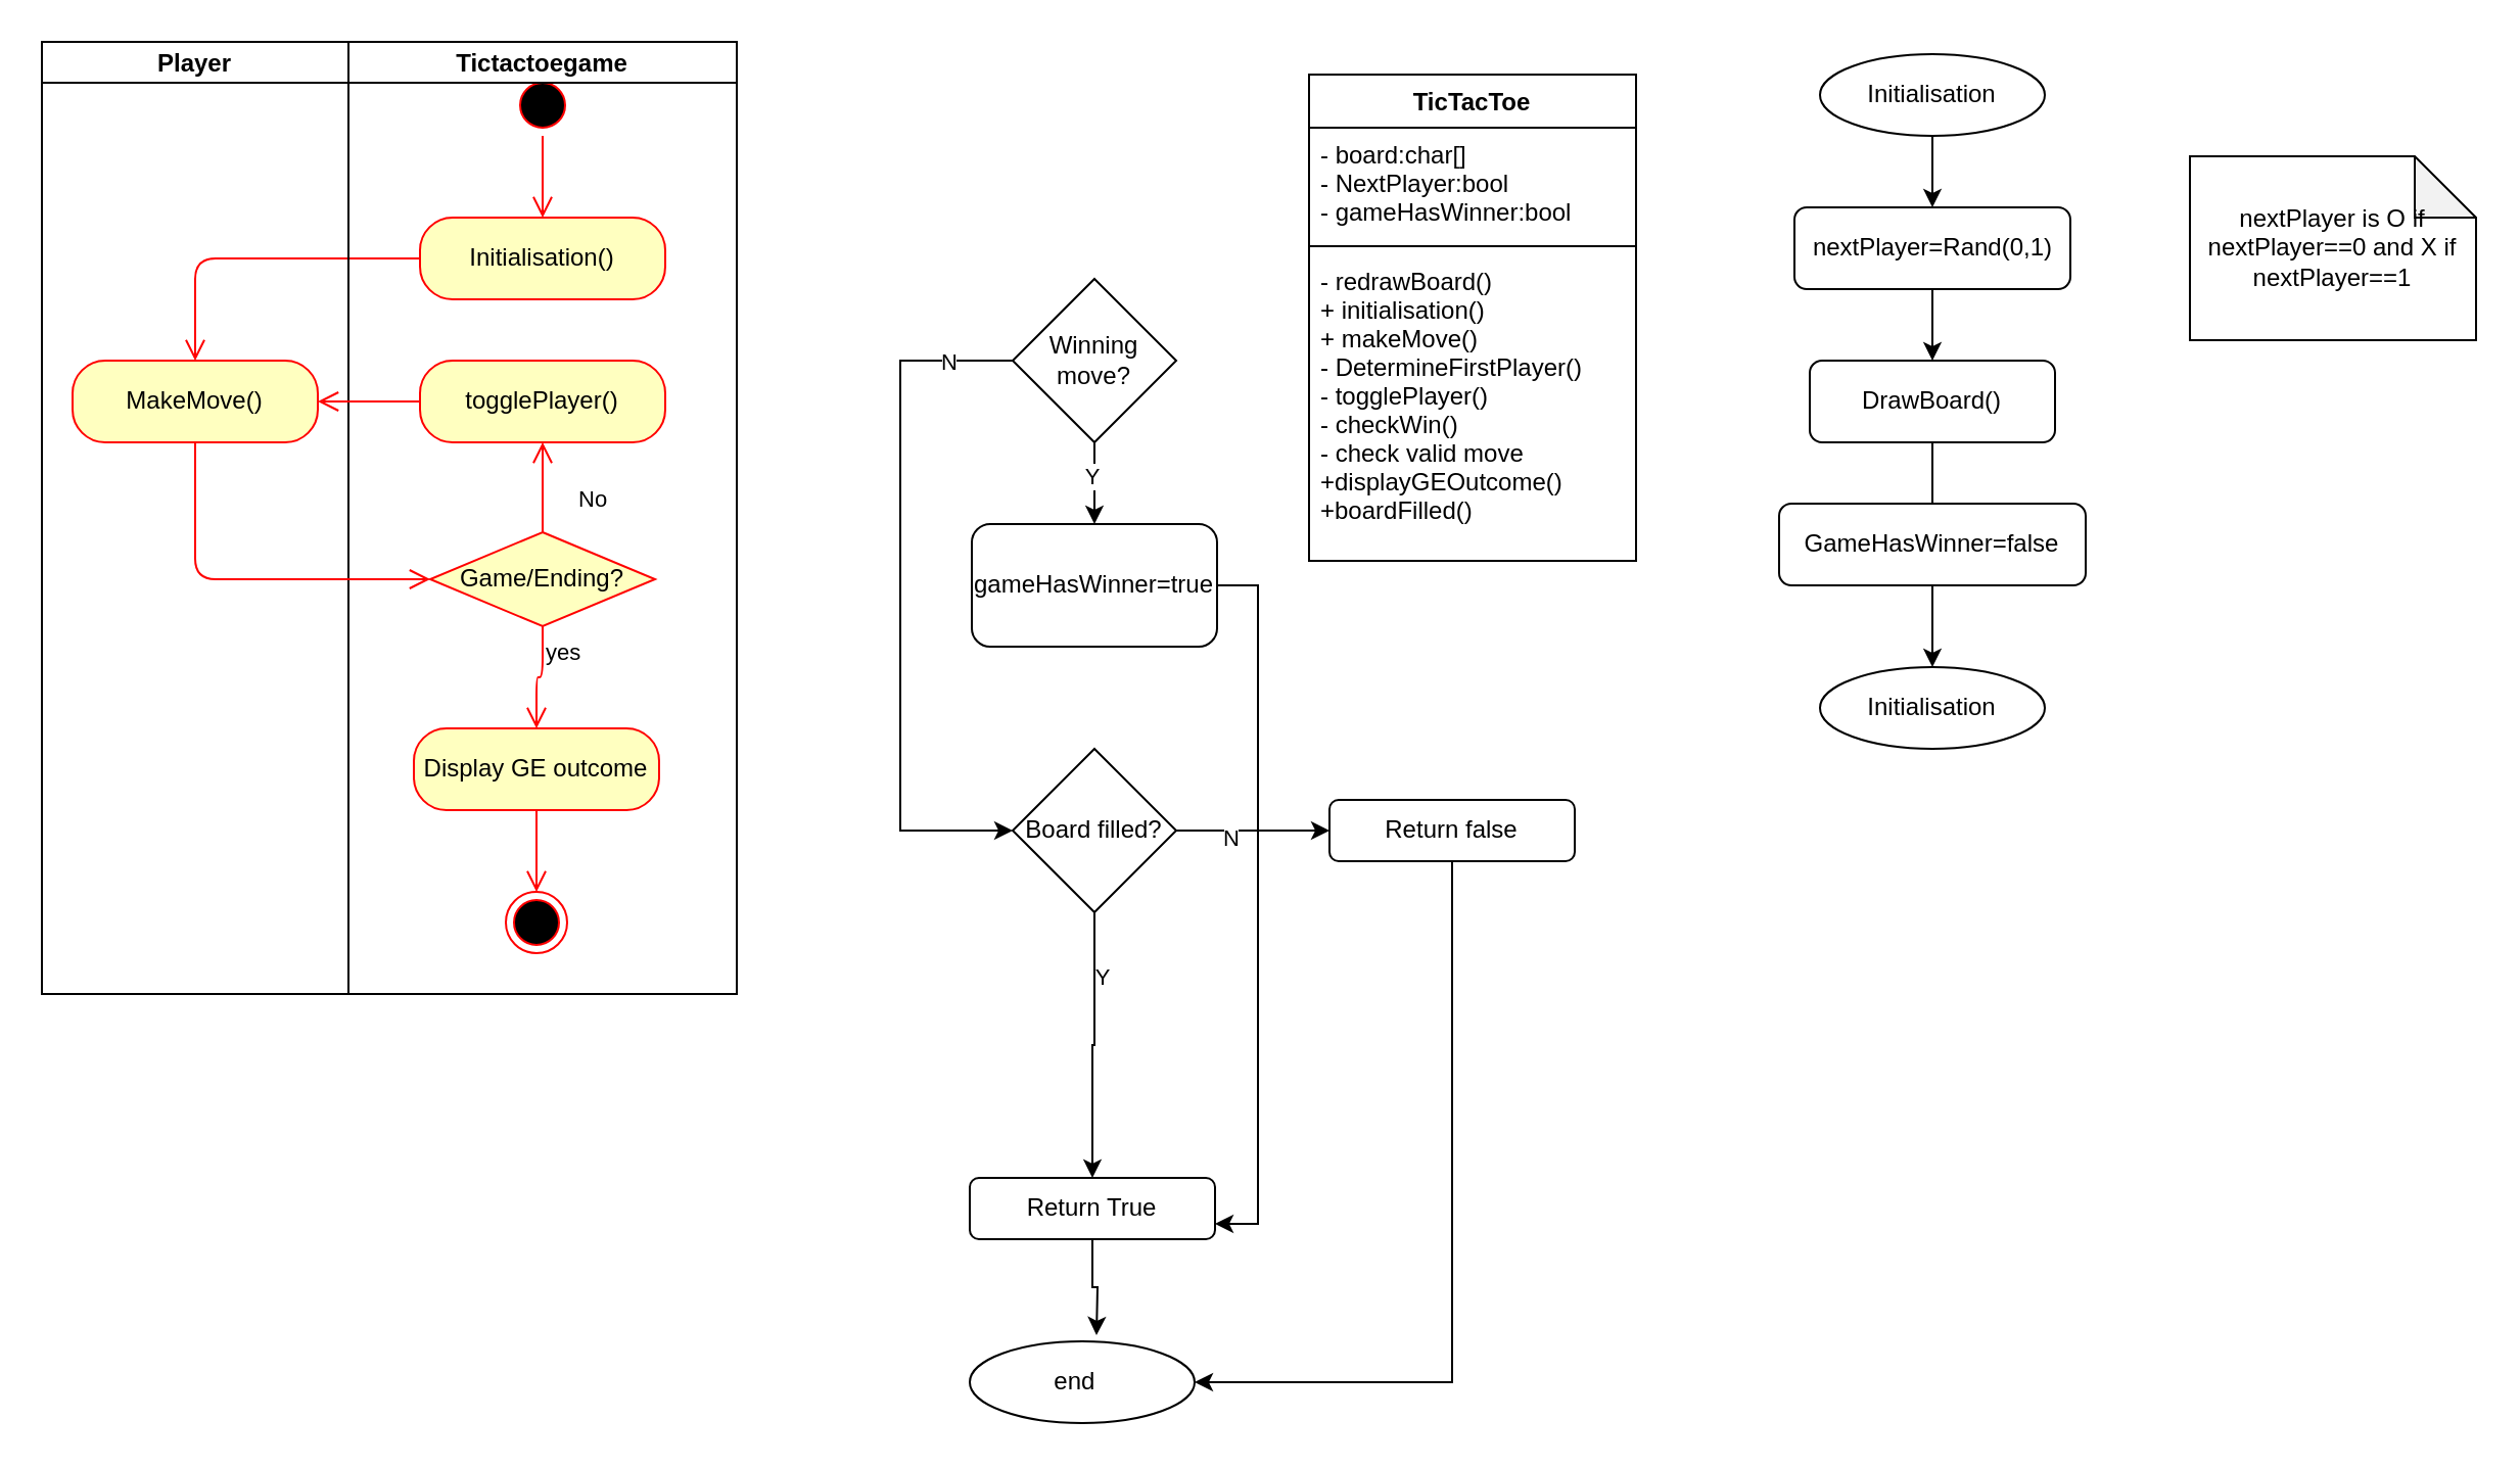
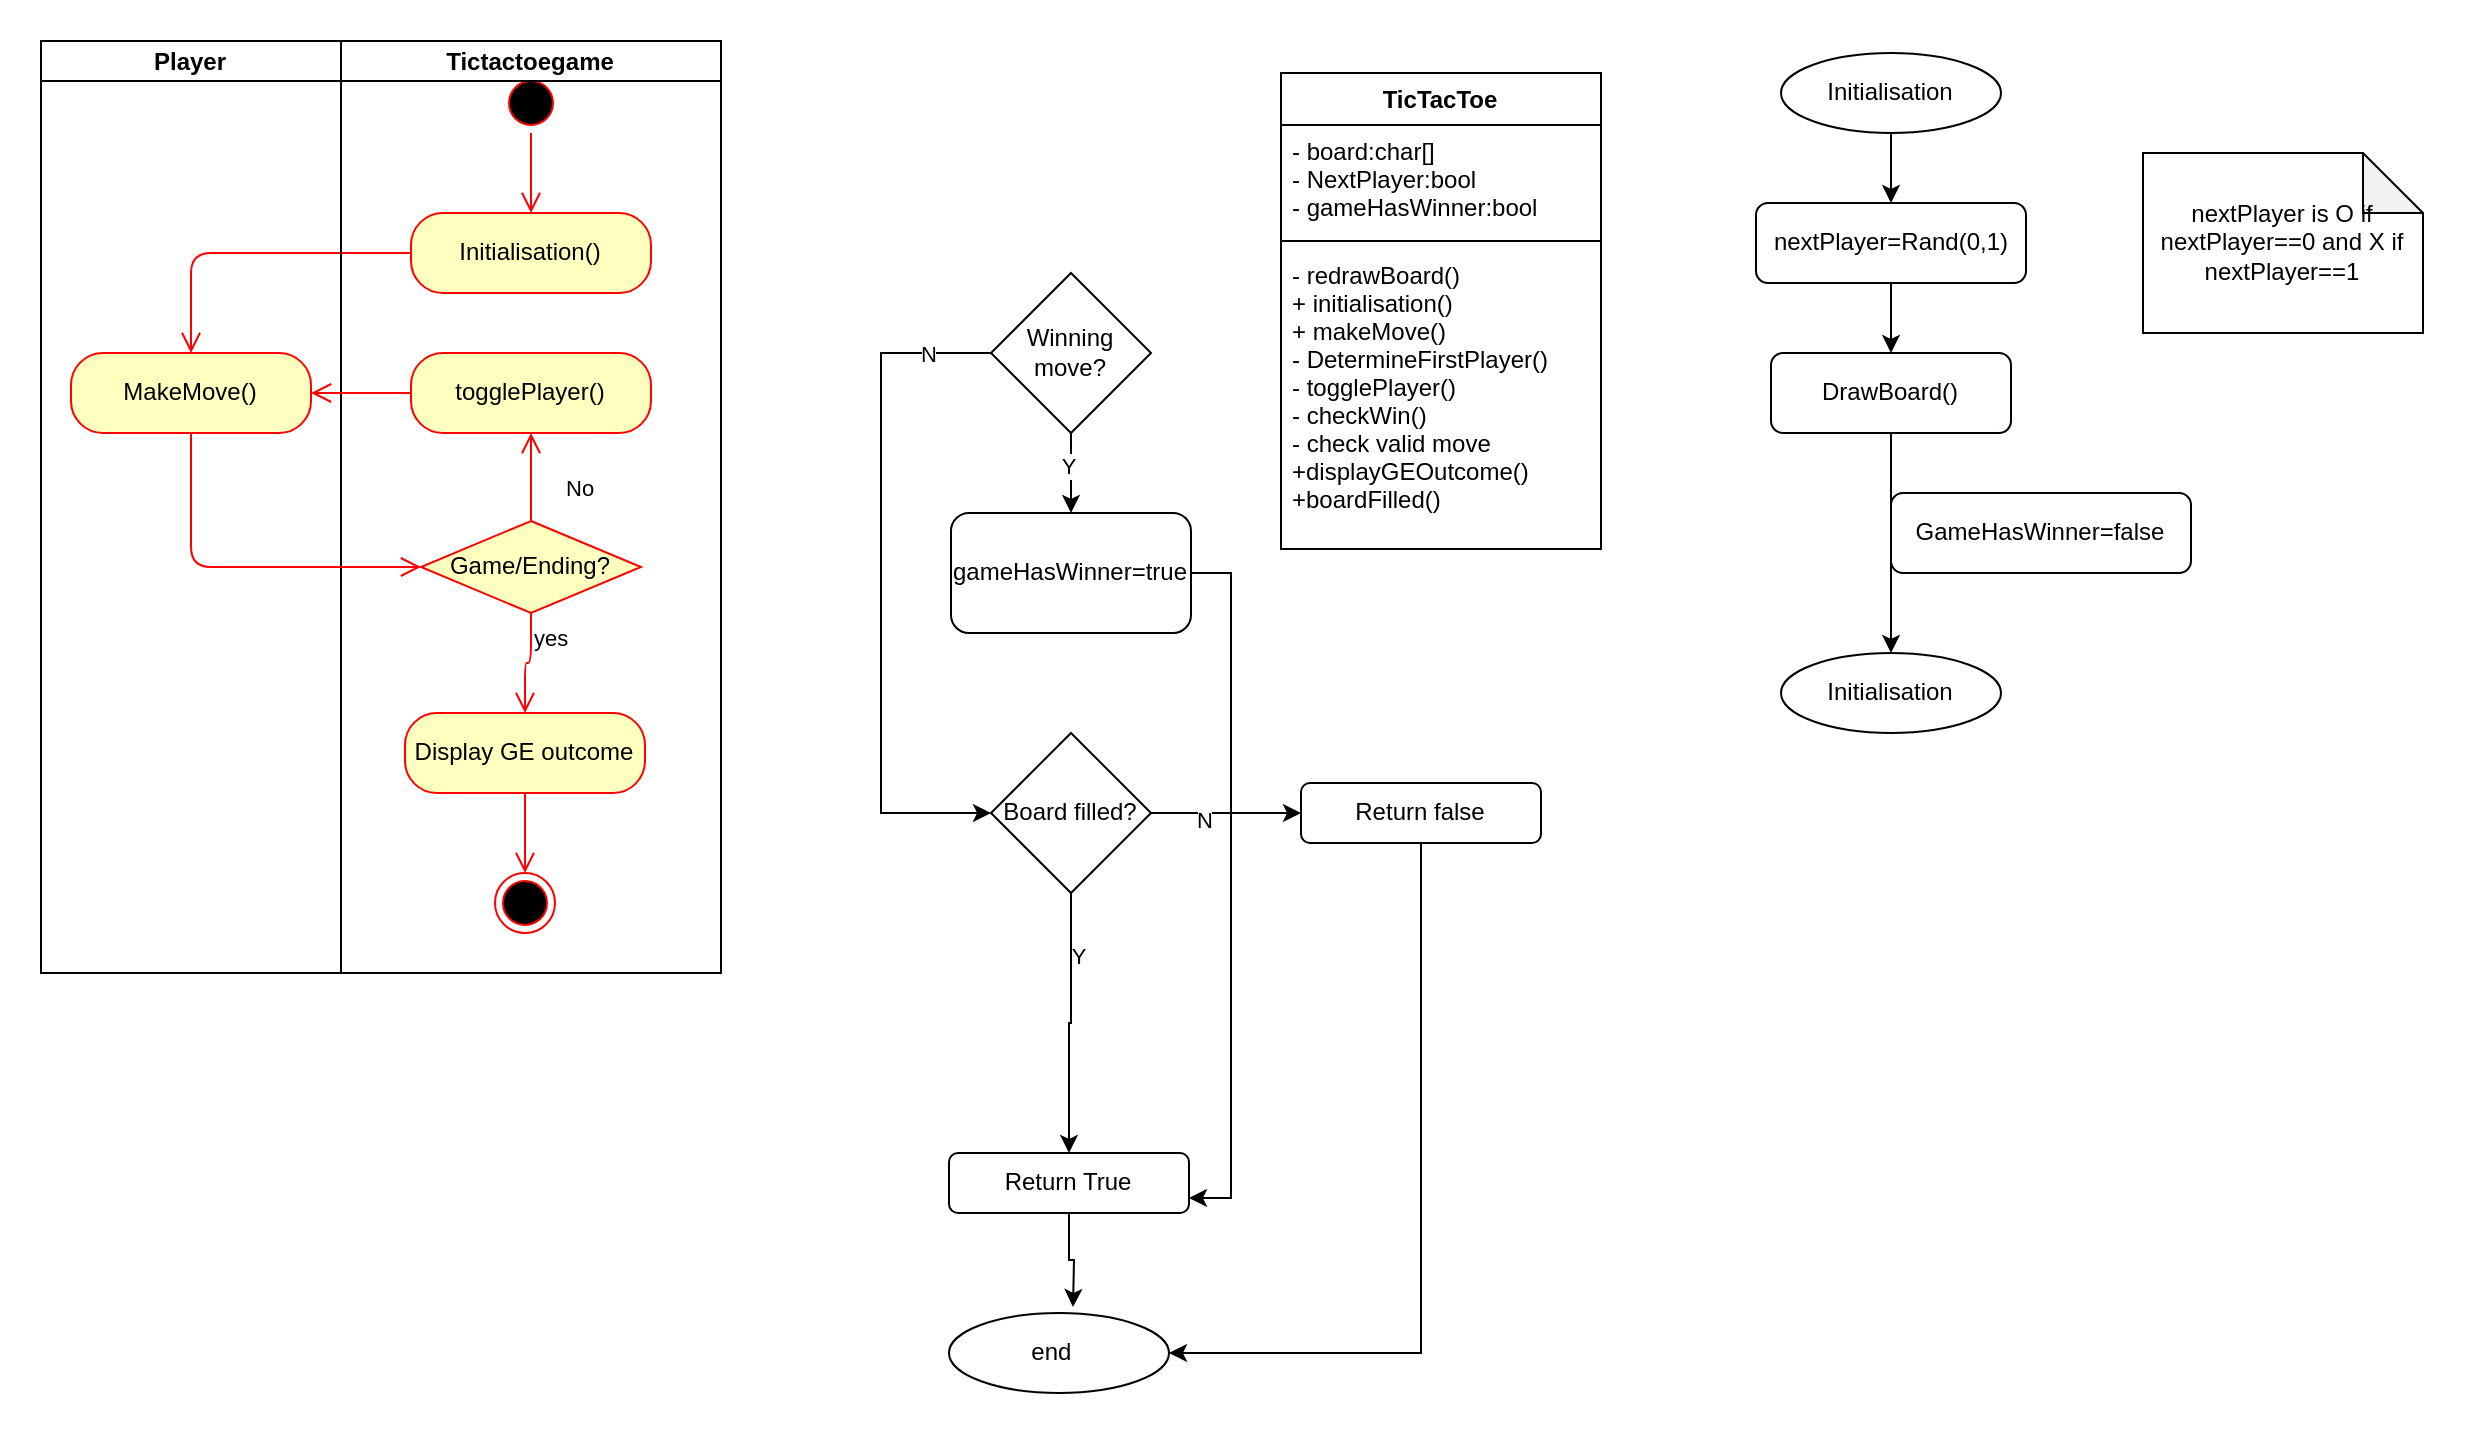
- <mxCell id="47" value="GameHasWinner=false" style="rounded=1;whiteSpace=wrap;html=1;" vertex="1" parent="1"><mxGeometry x="870" y="246" width="150" height="40" as="geometry" /></mxCell>
+ <mxCell id="47" value="GameHasWinner=false" style="rounded=1;whiteSpace=wrap;html=1;" vertex="1" parent="1"><mxGeometry x="945" y="246" width="150" height="40" as="geometry" /></mxCell>
